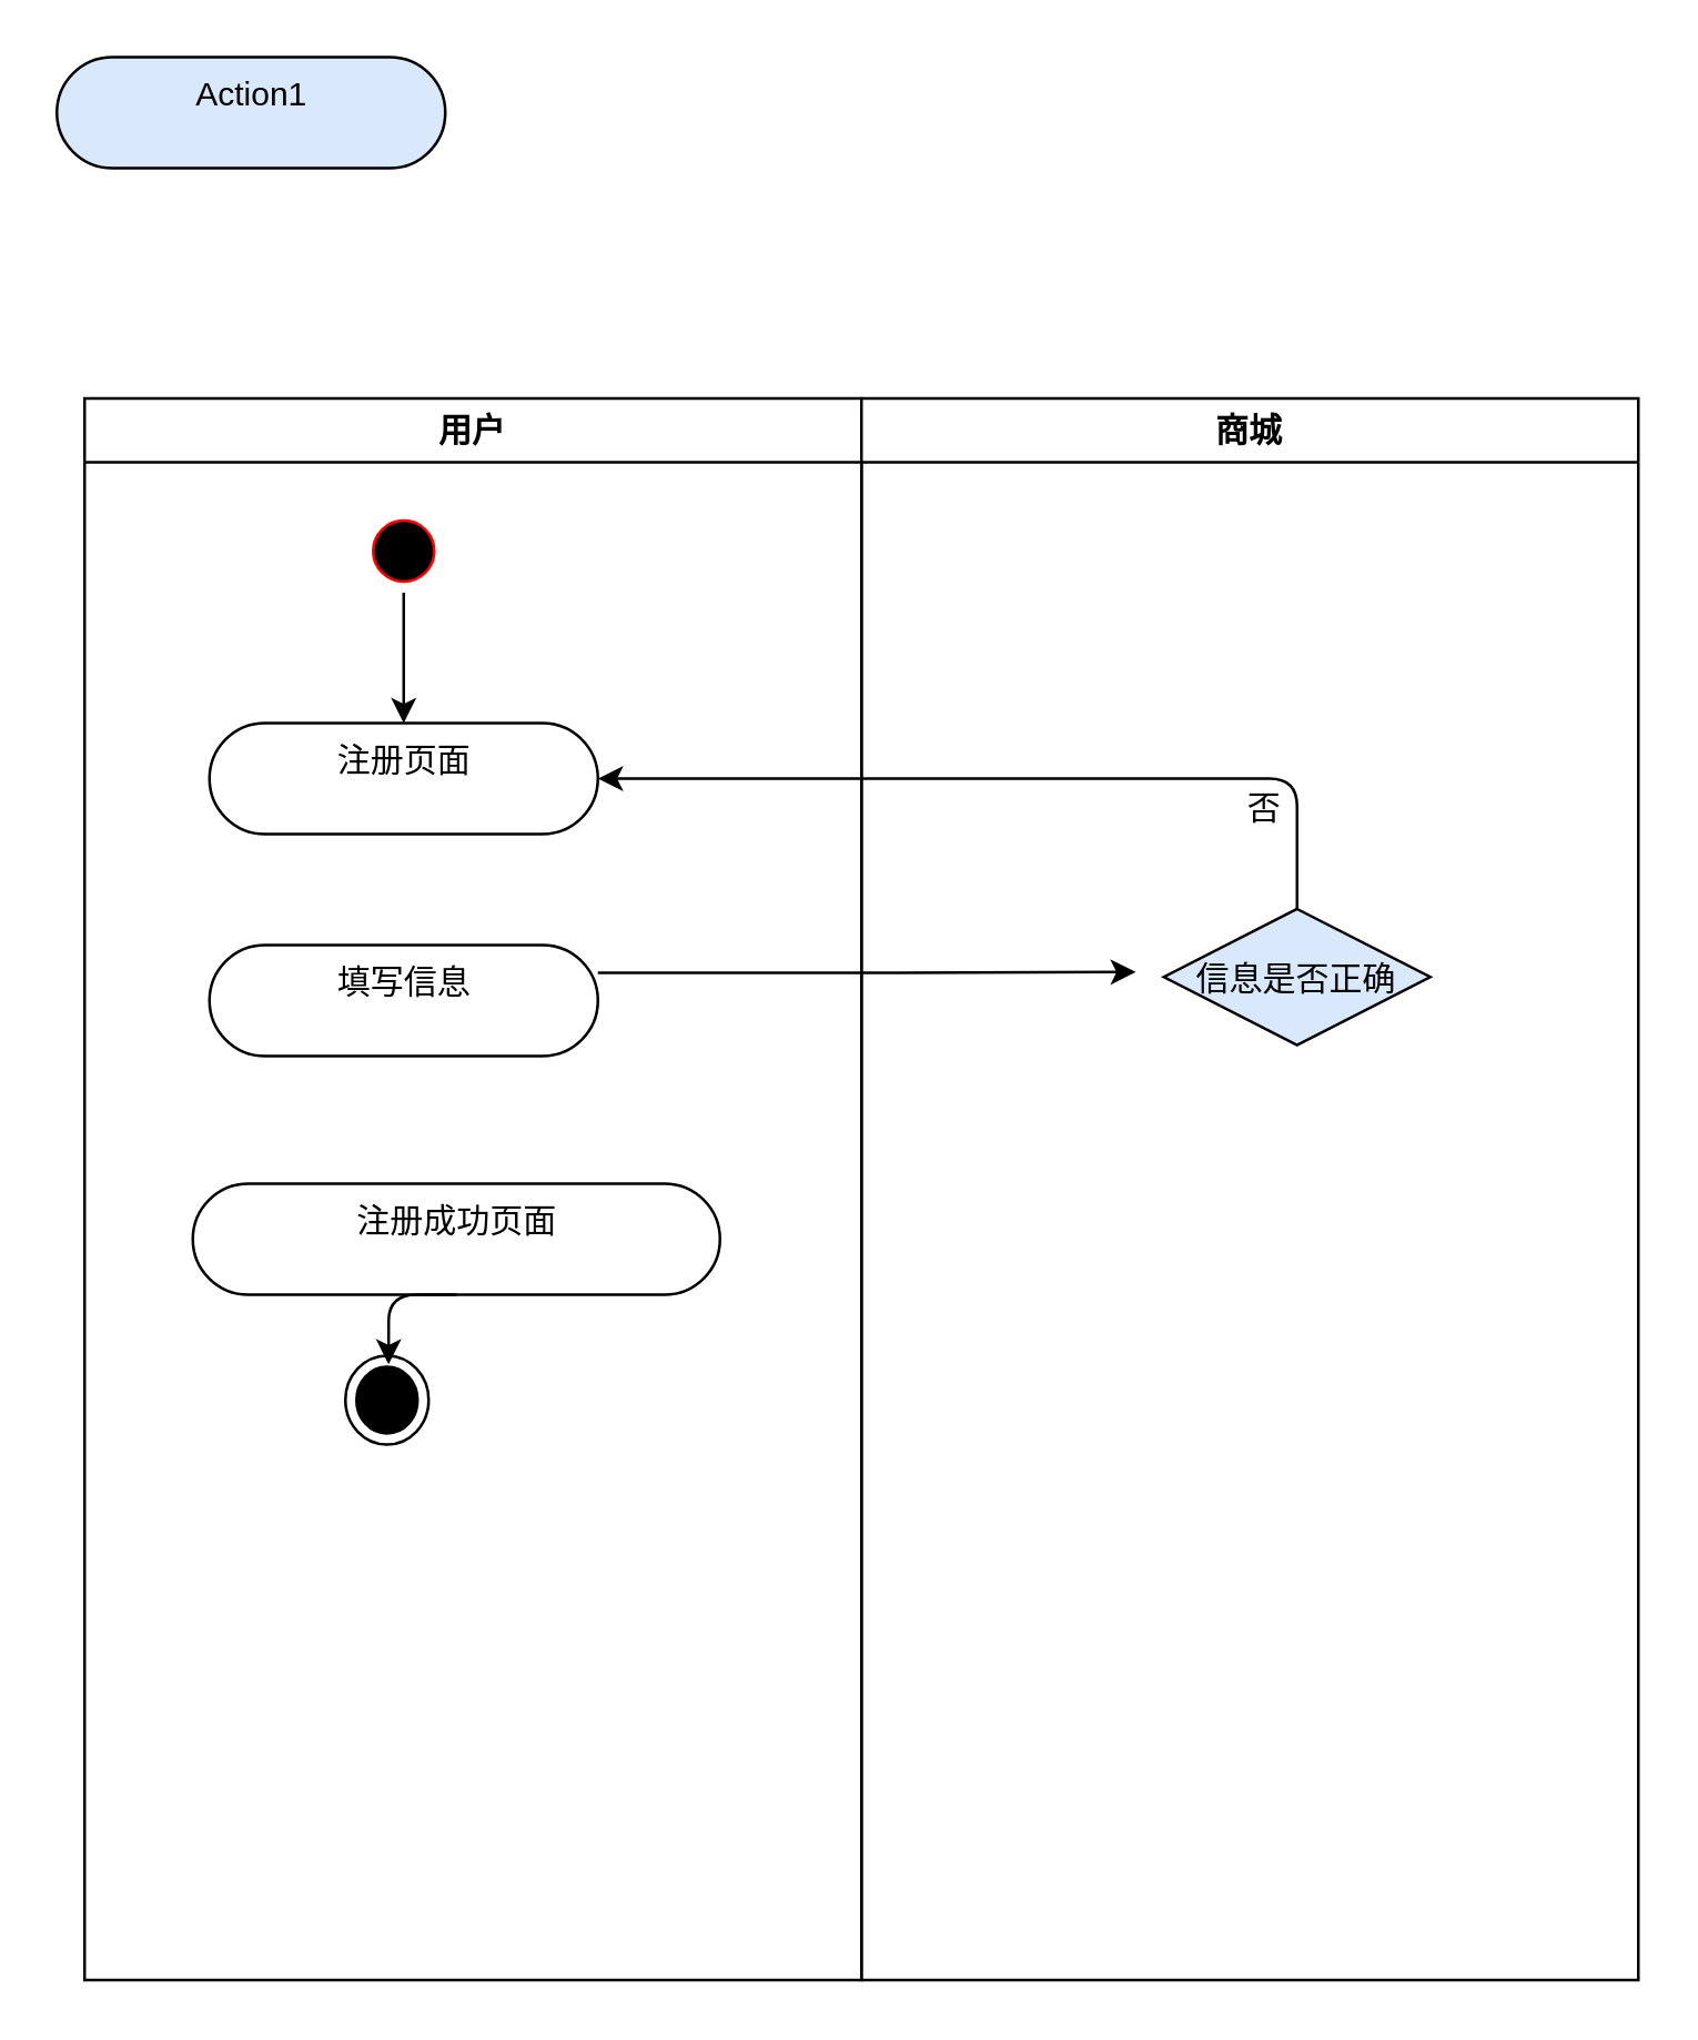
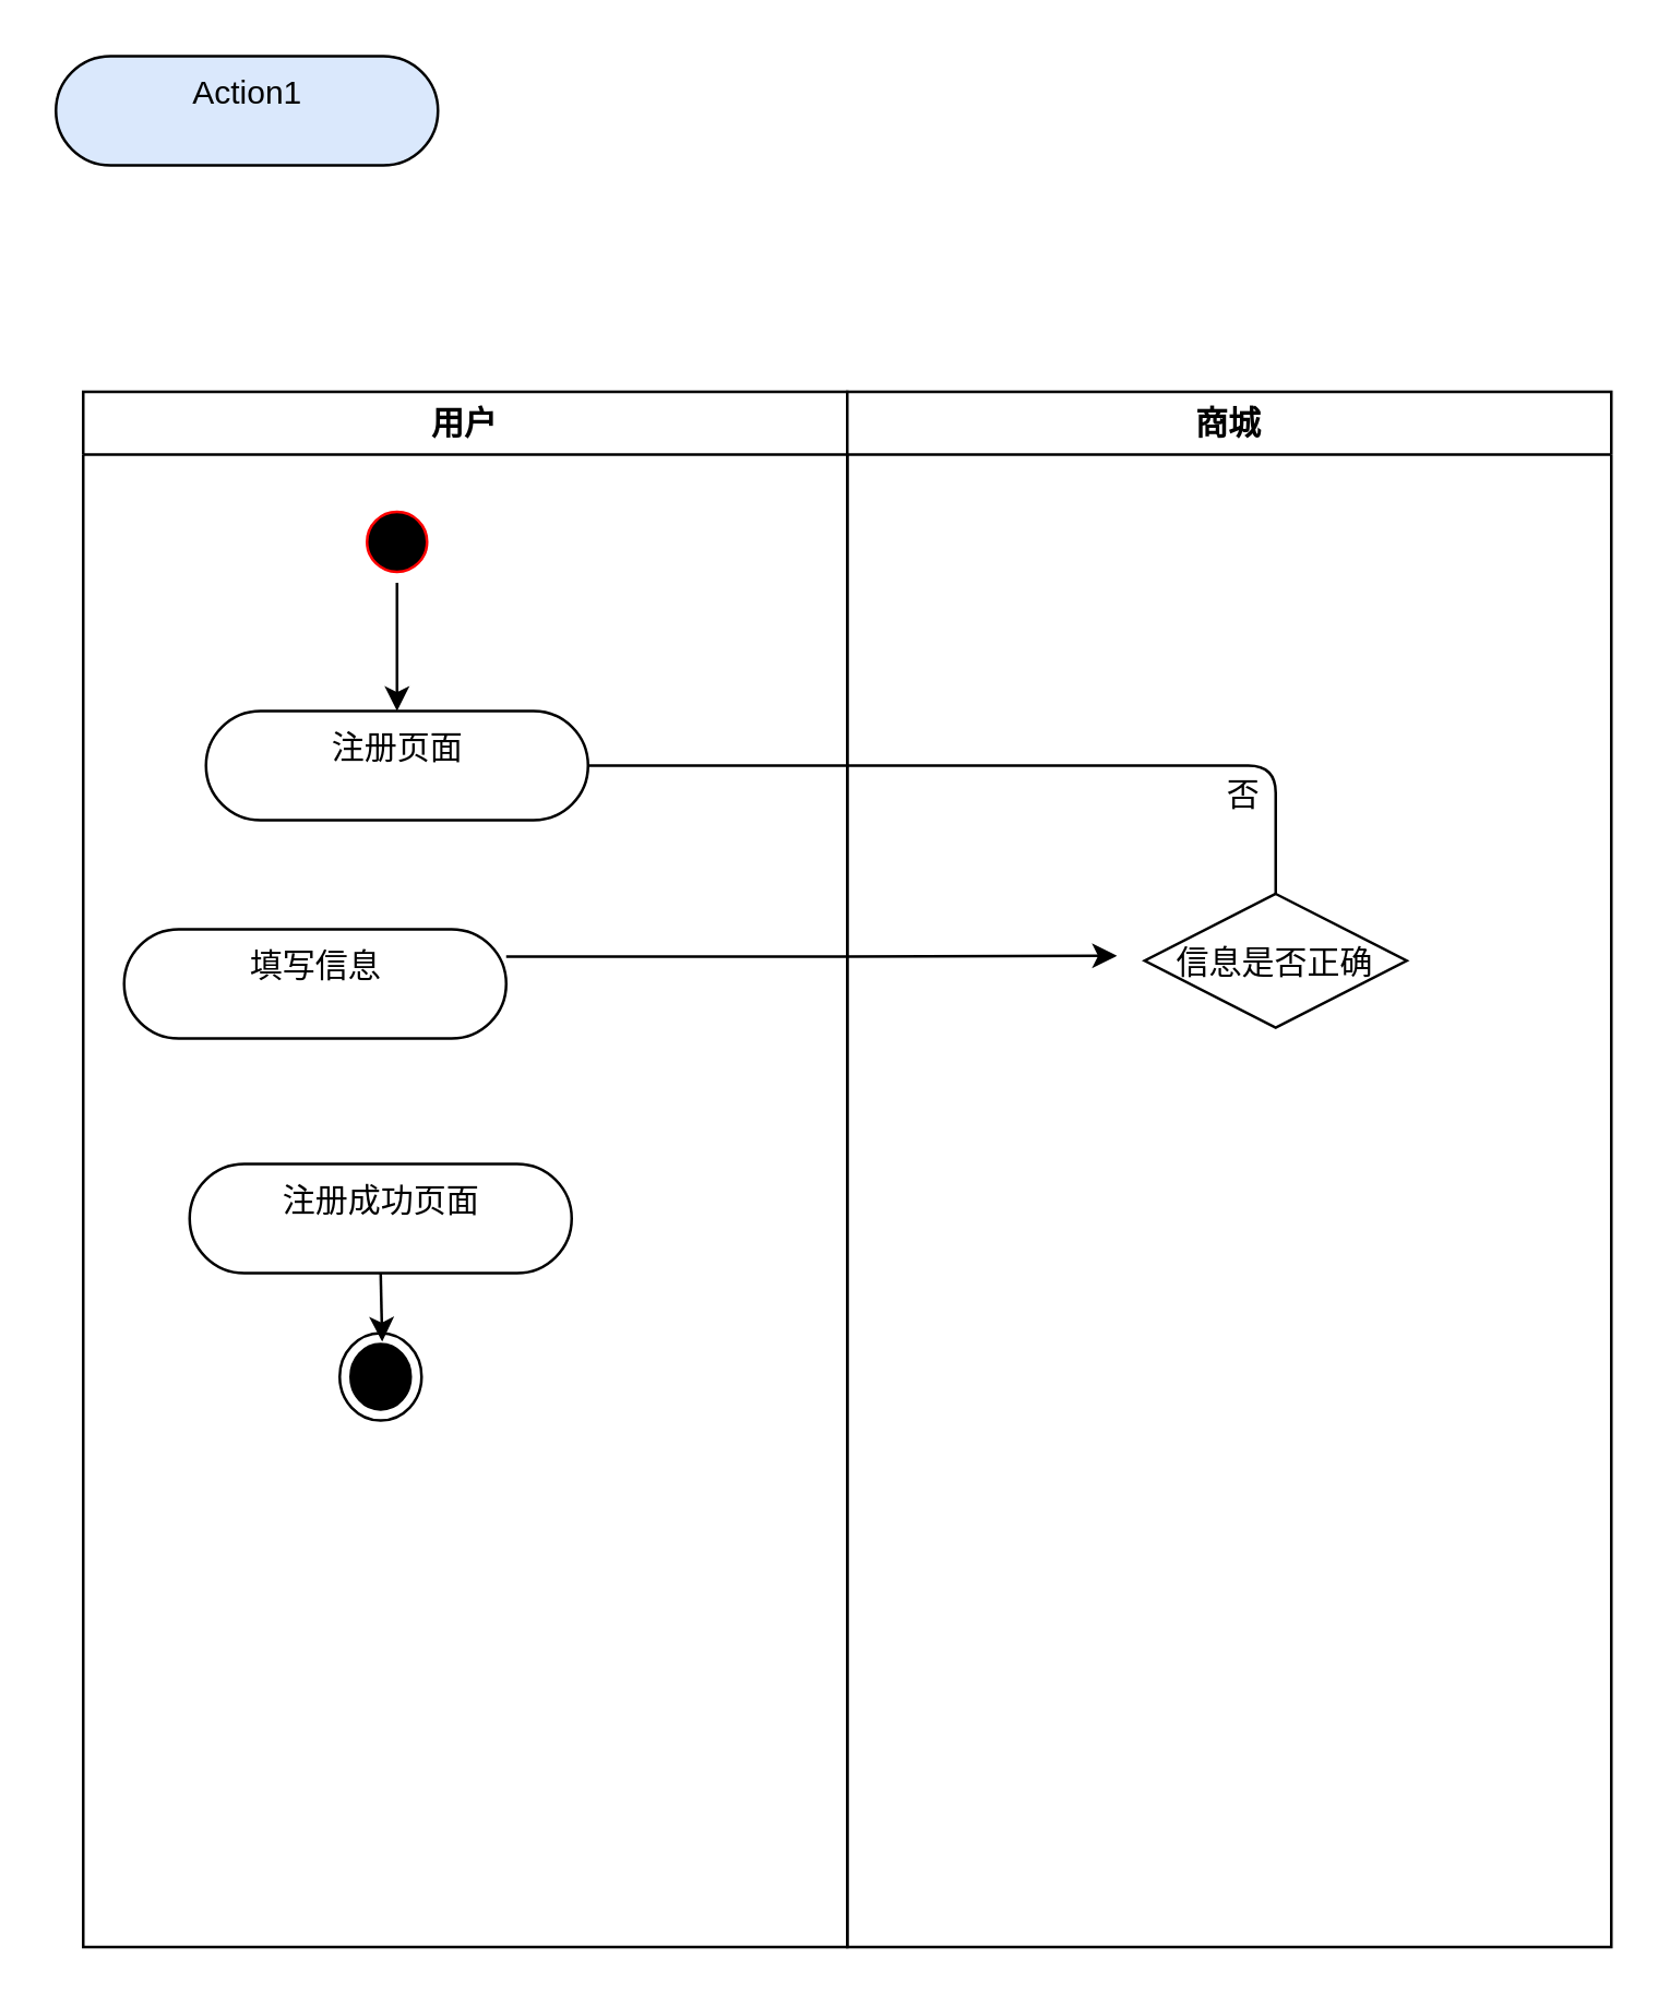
- <mxCell id="13" style="edgeStyle=orthogonalEdgeStyle;orthogonalLoop=1;jettySize=auto;html=1;exitX=0.5;exitY=0;exitDx=0;exitDy=0;entryX=1;entryY=0.5;entryDx=0;entryDy=0;" edge="1" parent="1" source="10" target="5"><mxGeometry relative="1" as="geometry" /></mxCell>
+ <mxCell id="13" style="edgeStyle=orthogonalEdgeStyle;orthogonalLoop=1;jettySize=auto;html=1;exitX=0.5;exitY=0;exitDx=0;exitDy=0;entryX=1;entryY=0.5;entryDx=0;entryDy=0;endArrow=none;" edge="1" parent="1" source="10" target="5"><mxGeometry relative="1" as="geometry" /></mxCell>
- <mxCell id="10" value="信息是否正确" style="rhombus;fillColor=#dae8fc;" vertex="1" parent="9"><mxGeometry x="109" y="184" width="96" height="49" as="geometry" /></mxCell>
+ <mxCell id="10" value="信息是否正确" style="rhombus;" vertex="1" parent="9"><mxGeometry x="109" y="184" width="96" height="49" as="geometry" /></mxCell>
- <mxCell id="6" value="填写信息" style="html=1;align=center;verticalAlign=top;rounded=1;absoluteArcSize=1;arcSize=140;dashed=0;" vertex="1" parent="2"><mxGeometry x="45" y="197" width="140" height="40" as="geometry" /></mxCell>
+ <mxCell id="6" value="填写信息" style="html=1;align=center;verticalAlign=top;rounded=1;absoluteArcSize=1;arcSize=140;dashed=0;" vertex="1" parent="2"><mxGeometry x="15" y="197" width="140" height="40" as="geometry" /></mxCell>
- <mxCell id="7" value="注册成功页面" style="html=1;align=center;verticalAlign=top;rounded=1;absoluteArcSize=1;arcSize=140;dashed=0;" vertex="1" parent="2"><mxGeometry x="39" y="283" width="190" height="40" as="geometry" /></mxCell>
+ <mxCell id="7" value="注册成功页面" style="html=1;align=center;verticalAlign=top;rounded=1;absoluteArcSize=1;arcSize=140;dashed=0;" vertex="1" parent="2"><mxGeometry x="39" y="283" width="140" height="40" as="geometry" /></mxCell>
